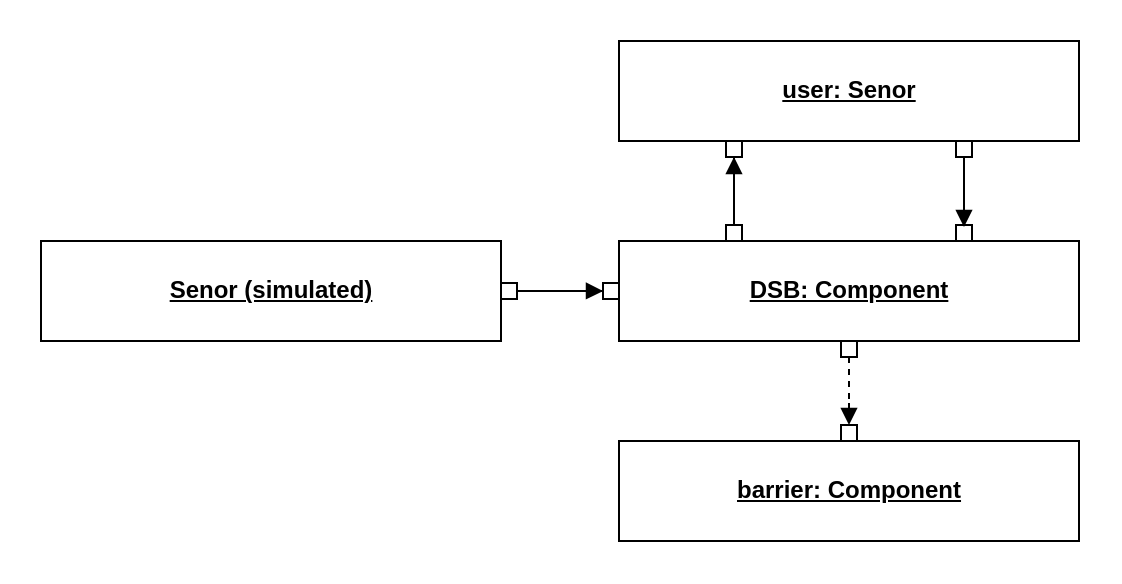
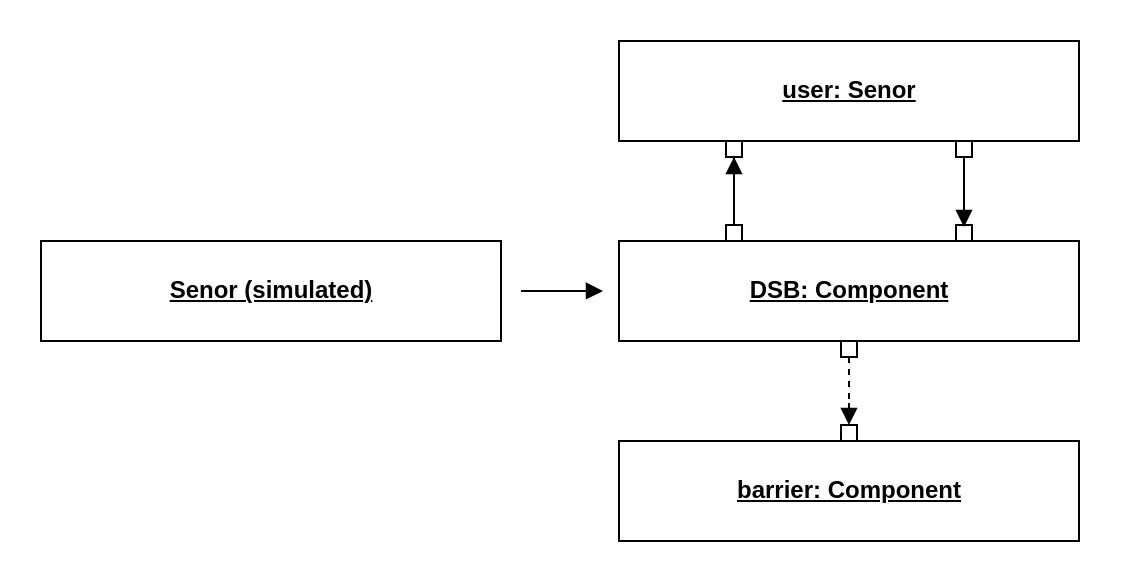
- <mxCell id="8" style="edgeStyle=orthogonalEdgeStyle;rounded=0;orthogonalLoop=1;jettySize=auto;html=1;exitX=1;exitY=0.5;exitDx=0;exitDy=0;entryX=0;entryY=0.5;entryDx=0;entryDy=0;startArrow=box;startFill=0;endArrow=box;endFill=0;" edge="1" parent="1" source="9" target="5"><mxGeometry relative="1" as="geometry" /></mxCell>
